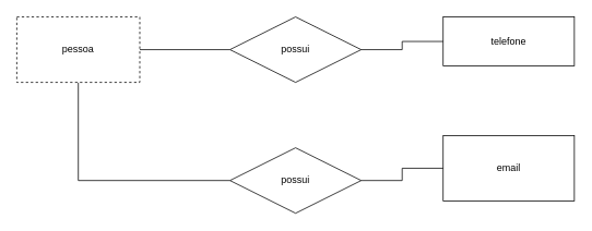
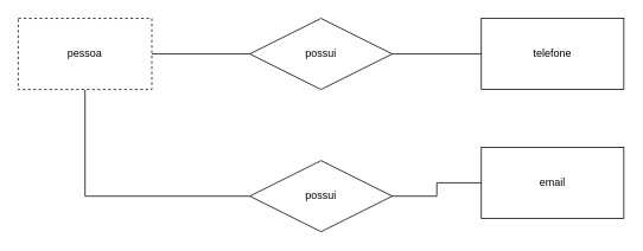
- <mxCell id="6" value="telefone" style="rounded=0;whiteSpace=wrap;html=1;" vertex="1" parent="1"><mxGeometry x="540" y="20" width="160" height="60" as="geometry" /></mxCell>
+ <mxCell id="6" value="telefone" style="rounded=0;whiteSpace=wrap;html=1;" vertex="1" parent="1"><mxGeometry x="540" y="20" width="160" height="80" as="geometry" /></mxCell>
